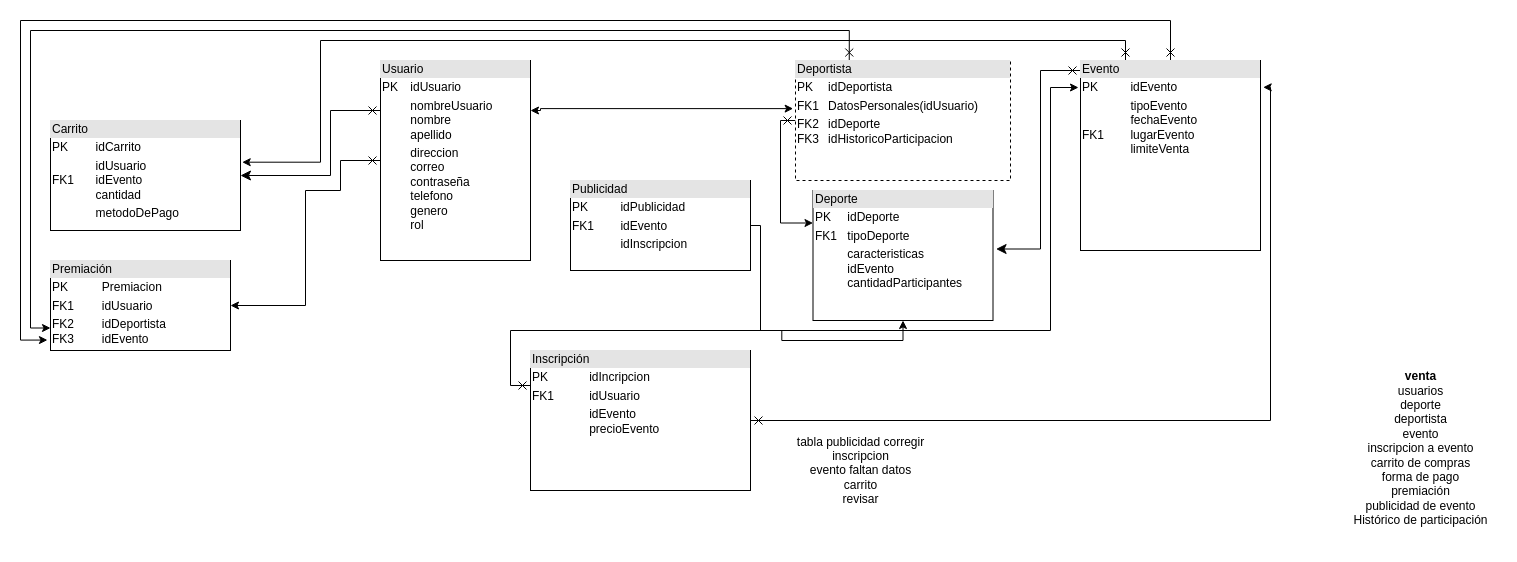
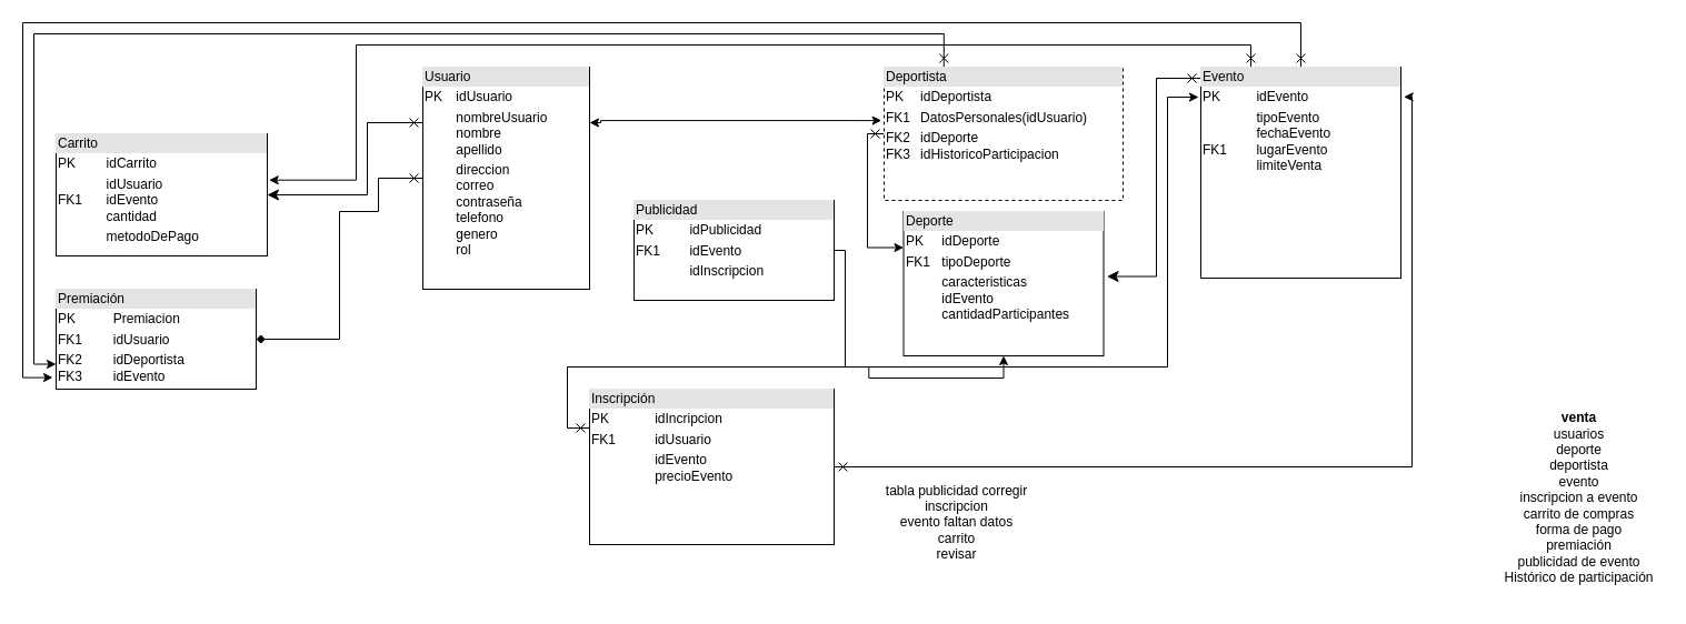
- <mxCell id="4" style="edgeStyle=orthogonalEdgeStyle;rounded=0;orthogonalLoop=1;jettySize=auto;html=1;exitX=0;exitY=0.5;exitDx=0;exitDy=0;entryX=1;entryY=0.5;entryDx=0;entryDy=0;startArrow=cross;startFill=0;" parent="1" source="6" target="19" edge="1"><mxGeometry relative="1" as="geometry"><Array as="points"><mxPoint x="340" y="160" /><mxPoint x="340" y="190" /><mxPoint x="305" y="190" /><mxPoint x="305" y="305" /></Array></mxGeometry></mxCell>
+ <mxCell id="4" style="edgeStyle=orthogonalEdgeStyle;rounded=0;orthogonalLoop=1;jettySize=auto;html=1;exitX=0;exitY=0.5;exitDx=0;exitDy=0;entryX=1;entryY=0.5;entryDx=0;entryDy=0;startArrow=cross;startFill=0;endArrow=diamond;" parent="1" source="6" target="19" edge="1"><mxGeometry relative="1" as="geometry"><Array as="points"><mxPoint x="340" y="160" /><mxPoint x="340" y="190" /><mxPoint x="305" y="190" /><mxPoint x="305" y="305" /></Array></mxGeometry></mxCell>
